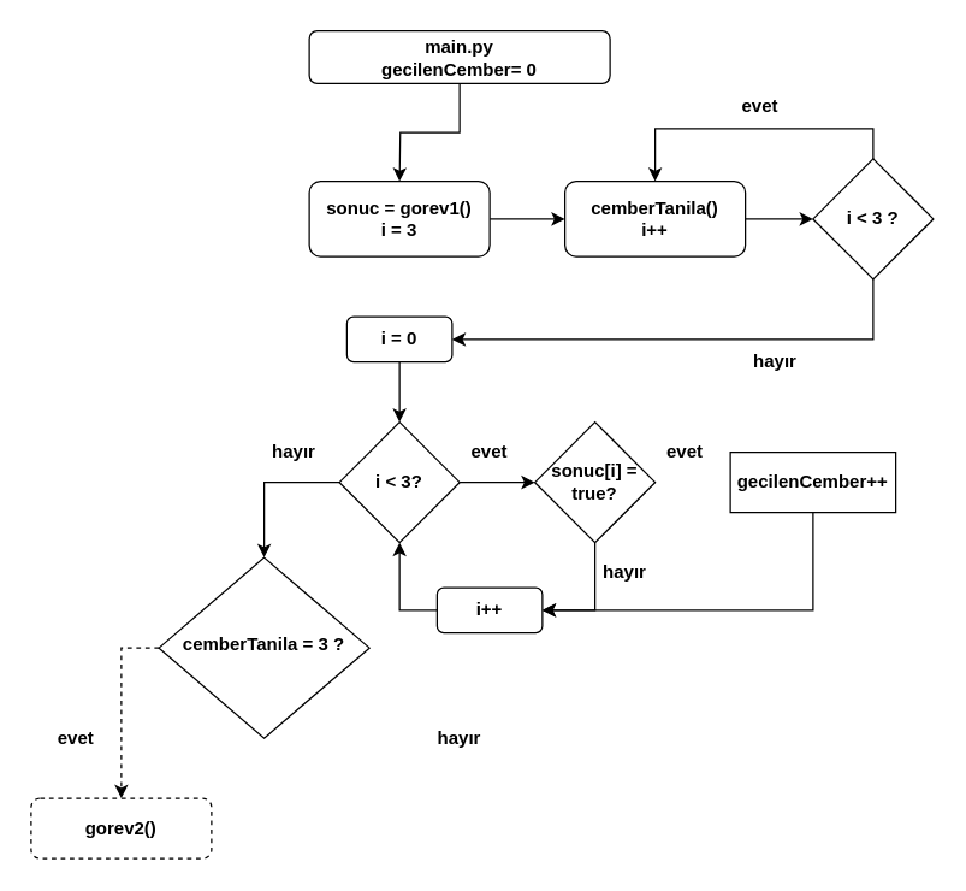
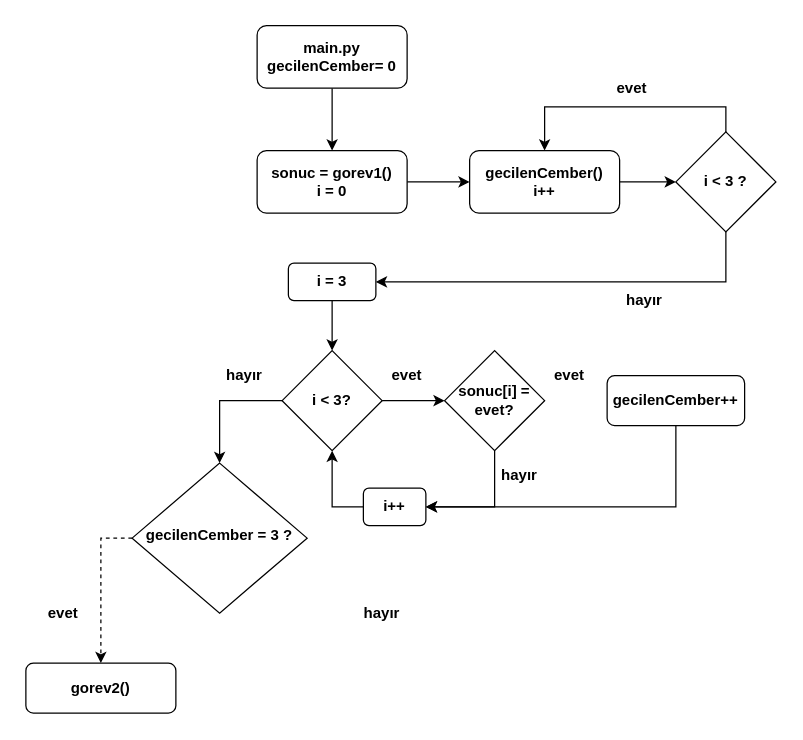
- <mxCell id="3" value="main.py&lt;br&gt;gecilenCember= 0" style="rounded=1;whiteSpace=wrap;html=1;fontSize=12;glass=0;strokeWidth=1;shadow=0;fontStyle=1" parent="1" vertex="1"><mxGeometry x="205" y="20" width="200" height="35" as="geometry" /></mxCell>
+ <mxCell id="3" value="main.py&lt;br&gt;gecilenCember= 0" style="rounded=1;whiteSpace=wrap;html=1;fontSize=12;glass=0;strokeWidth=1;shadow=0;fontStyle=1" parent="1" vertex="1"><mxGeometry x="205" y="20" width="120" height="50" as="geometry" /></mxCell>
- <mxCell id="17" value="sonuc = gorev1()&lt;br&gt;i = 3" style="rounded=1;whiteSpace=wrap;html=1;fontStyle=1" vertex="1" parent="1"><mxGeometry x="205" y="120" width="120" height="50" as="geometry" /></mxCell>
+ <mxCell id="17" value="sonuc = gorev1()&lt;br&gt;i = 0" style="rounded=1;whiteSpace=wrap;html=1;fontStyle=1" vertex="1" parent="1"><mxGeometry x="205" y="120" width="120" height="50" as="geometry" /></mxCell>
- <mxCell id="15" value="cemberTanila()&lt;br&gt;i++" style="rounded=1;whiteSpace=wrap;html=1;fontStyle=1" vertex="1" parent="1"><mxGeometry x="375" y="120" width="120" height="50" as="geometry" /></mxCell>
+ <mxCell id="15" value="gecilenCember()&lt;br&gt;i++" style="rounded=1;whiteSpace=wrap;html=1;fontStyle=1" vertex="1" parent="1"><mxGeometry x="375" y="120" width="120" height="50" as="geometry" /></mxCell>
- <mxCell id="24" value="i = 0" style="rounded=1;whiteSpace=wrap;html=1;fontStyle=1" vertex="1" parent="1"><mxGeometry x="230" y="210" width="70" height="30" as="geometry" /></mxCell>
+ <mxCell id="24" value="i = 3" style="rounded=1;whiteSpace=wrap;html=1;fontStyle=1" vertex="1" parent="1"><mxGeometry x="230" y="210" width="70" height="30" as="geometry" /></mxCell>
- <mxCell id="11" value="sonuc[i] = true?" style="rhombus;whiteSpace=wrap;html=1;fontStyle=1" vertex="1" parent="1"><mxGeometry x="355" y="280" width="80" height="80" as="geometry" /></mxCell>
+ <mxCell id="11" value="sonuc[i] = evet?" style="rhombus;whiteSpace=wrap;html=1;fontStyle=1" vertex="1" parent="1"><mxGeometry x="355" y="280" width="80" height="80" as="geometry" /></mxCell>
- <mxCell id="13" value="gecilenCember++" style="whiteSpace=wrap;html=1;fontStyle=1;rounded=0;" vertex="1" parent="1"><mxGeometry x="485" y="300" width="110" height="40" as="geometry" /></mxCell>
+ <mxCell id="13" value="gecilenCember++" style="rounded=1;whiteSpace=wrap;html=1;fontStyle=1" vertex="1" parent="1"><mxGeometry x="485" y="300" width="110" height="40" as="geometry" /></mxCell>
- <mxCell id="26" value="i++" style="rounded=1;whiteSpace=wrap;html=1;fontStyle=1" vertex="1" parent="1"><mxGeometry x="290" y="390" width="70" height="30" as="geometry" /></mxCell>
+ <mxCell id="26" value="i++" style="rounded=1;whiteSpace=wrap;html=1;fontStyle=1" vertex="1" parent="1"><mxGeometry x="290" y="390" width="50" height="30" as="geometry" /></mxCell>
- <mxCell id="5" value="cemberTanila = 3 ?" style="rhombus;whiteSpace=wrap;html=1;shadow=0;fontFamily=Helvetica;fontSize=12;align=center;strokeWidth=1;spacing=6;spacingTop=-4;fontStyle=1" parent="1" vertex="1"><mxGeometry x="105" y="370" width="140" height="120" as="geometry" /></mxCell>
+ <mxCell id="5" value="gecilenCember = 3 ?" style="rhombus;whiteSpace=wrap;html=1;shadow=0;fontFamily=Helvetica;fontSize=12;align=center;strokeWidth=1;spacing=6;spacingTop=-4;fontStyle=1" parent="1" vertex="1"><mxGeometry x="105" y="370" width="140" height="120" as="geometry" /></mxCell>
- <mxCell id="6" value="gorev2()" style="rounded=1;whiteSpace=wrap;html=1;fontSize=12;glass=0;strokeWidth=1;shadow=0;fontStyle=1;dashed=1;" parent="1" vertex="1"><mxGeometry x="20" y="530" width="120" height="40" as="geometry" /></mxCell>
+ <mxCell id="6" value="gorev2()" style="rounded=1;whiteSpace=wrap;html=1;fontSize=12;glass=0;strokeWidth=1;shadow=0;fontStyle=1" parent="1" vertex="1"><mxGeometry x="20" y="530" width="120" height="40" as="geometry" /></mxCell>
